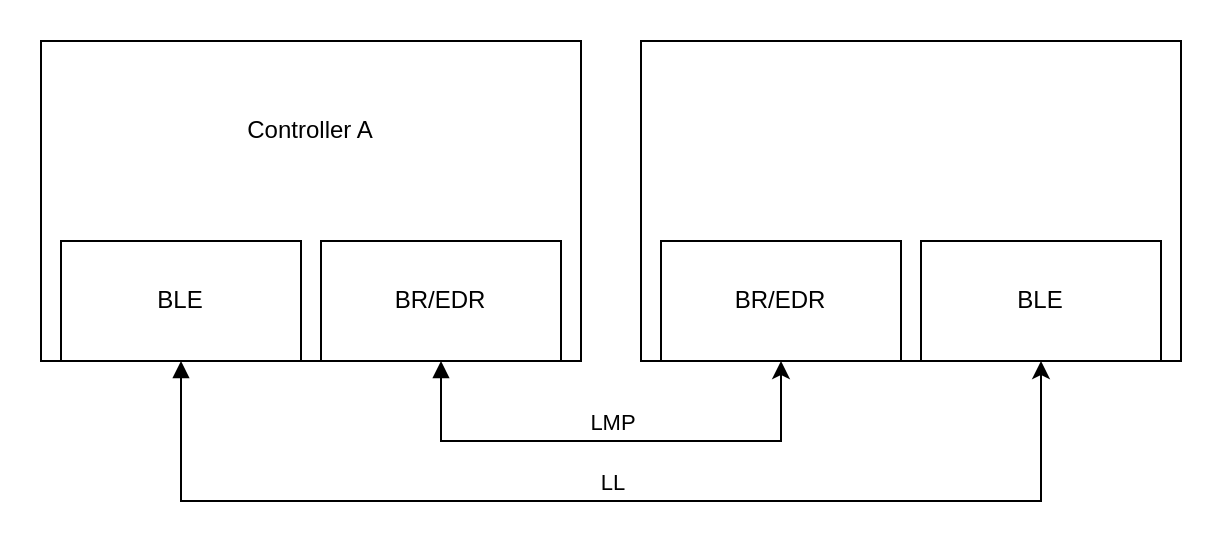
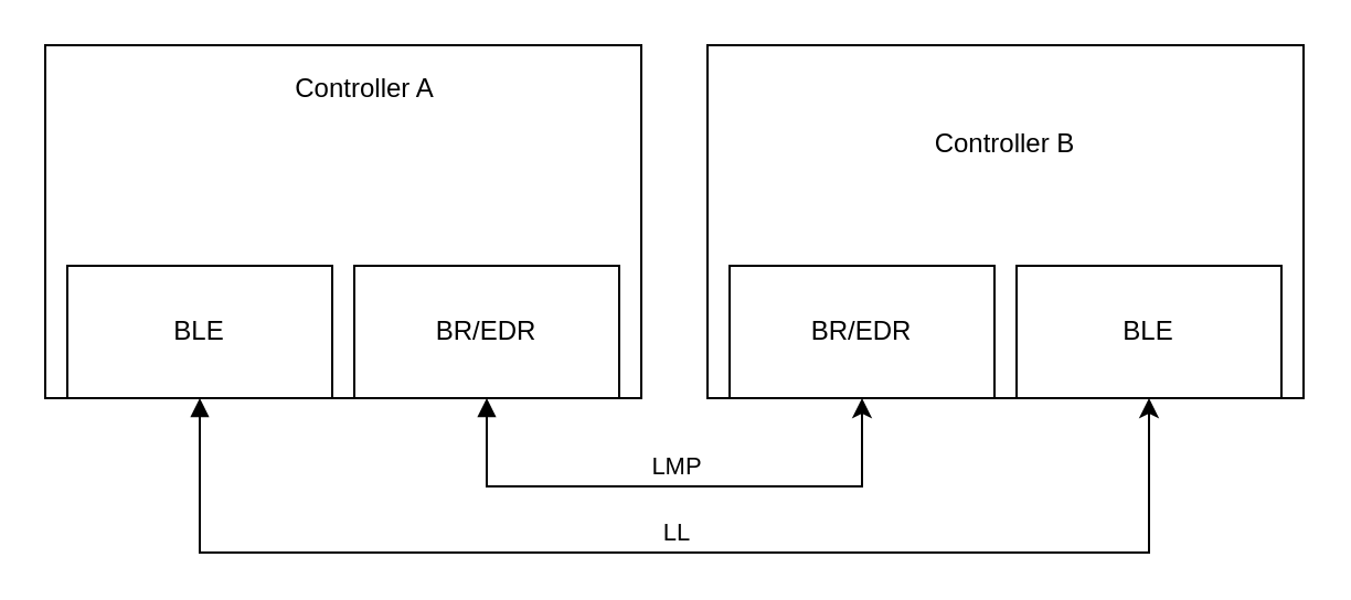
- <mxCell id="5" value="Controller A" style="text;html=1;strokeColor=none;fillColor=none;align=center;verticalAlign=middle;whiteSpace=wrap;rounded=0;" vertex="1" parent="1"><mxGeometry x="110" y="50" width="90" height="30" as="geometry" /></mxCell>
+ <mxCell id="5" value="Controller A" style="text;html=1;strokeColor=none;fillColor=none;align=center;verticalAlign=middle;whiteSpace=wrap;rounded=0;" vertex="1" parent="1"><mxGeometry x="120" y="25" width="90" height="30" as="geometry" /></mxCell>
+ <mxCell id="9" value="Controller B" style="text;html=1;strokeColor=none;fillColor=none;align=center;verticalAlign=middle;whiteSpace=wrap;rounded=0;" vertex="1" parent="1"><mxGeometry x="410" y="50" width="90" height="30" as="geometry" /></mxCell>
